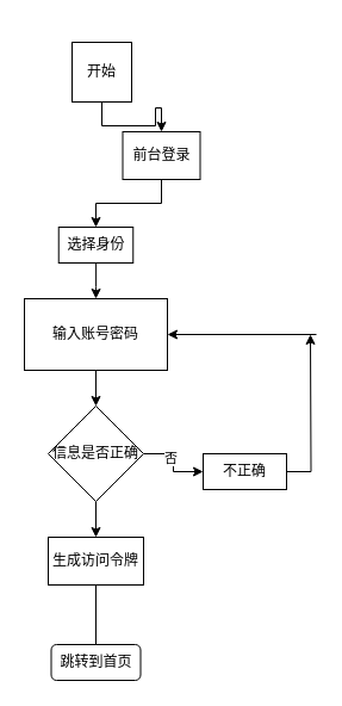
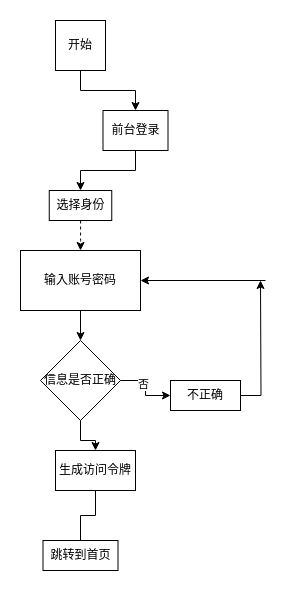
- <mxCell id="3" value="开始" style="whiteSpace=wrap;html=1;aspect=fixed;" vertex="1" parent="1"><mxGeometry x="60" y="35" width="50" height="50" as="geometry" /></mxCell>
+ <mxCell id="3" value="开始" style="whiteSpace=wrap;html=1;aspect=fixed;" vertex="1" parent="1"><mxGeometry x="55" y="20" width="50" height="50" as="geometry" /></mxCell>
- <mxCell id="8" style="edgeStyle=orthogonalEdgeStyle;rounded=0;orthogonalLoop=1;jettySize=auto;html=1;" edge="1" parent="1" source="9" target="7"><mxGeometry relative="1" as="geometry" /></mxCell>
+ <mxCell id="8" style="edgeStyle=orthogonalEdgeStyle;rounded=0;orthogonalLoop=1;jettySize=auto;html=1;dashed=1;" edge="1" parent="1" source="9" target="7"><mxGeometry relative="1" as="geometry" /></mxCell>
- <mxCell id="19" value="生成访问令牌" style="rounded=0;whiteSpace=wrap;html=1;" vertex="1" parent="1"><mxGeometry x="40" y="450" width="80" height="40" as="geometry" /></mxCell>
+ <mxCell id="19" value="生成访问令牌" style="rounded=0;whiteSpace=wrap;html=1;" vertex="1" parent="1"><mxGeometry x="55" y="450" width="80" height="40" as="geometry" /></mxCell>
- <mxCell id="17" value="跳转到首页" style="whiteSpace=wrap;html=1;rounded=1;" vertex="1" parent="1"><mxGeometry x="42.5" y="540" width="75" height="30" as="geometry" /></mxCell>
+ <mxCell id="17" value="跳转到首页" style="rounded=0;whiteSpace=wrap;html=1;" vertex="1" parent="1"><mxGeometry x="42.5" y="540" width="75" height="30" as="geometry" /></mxCell>
